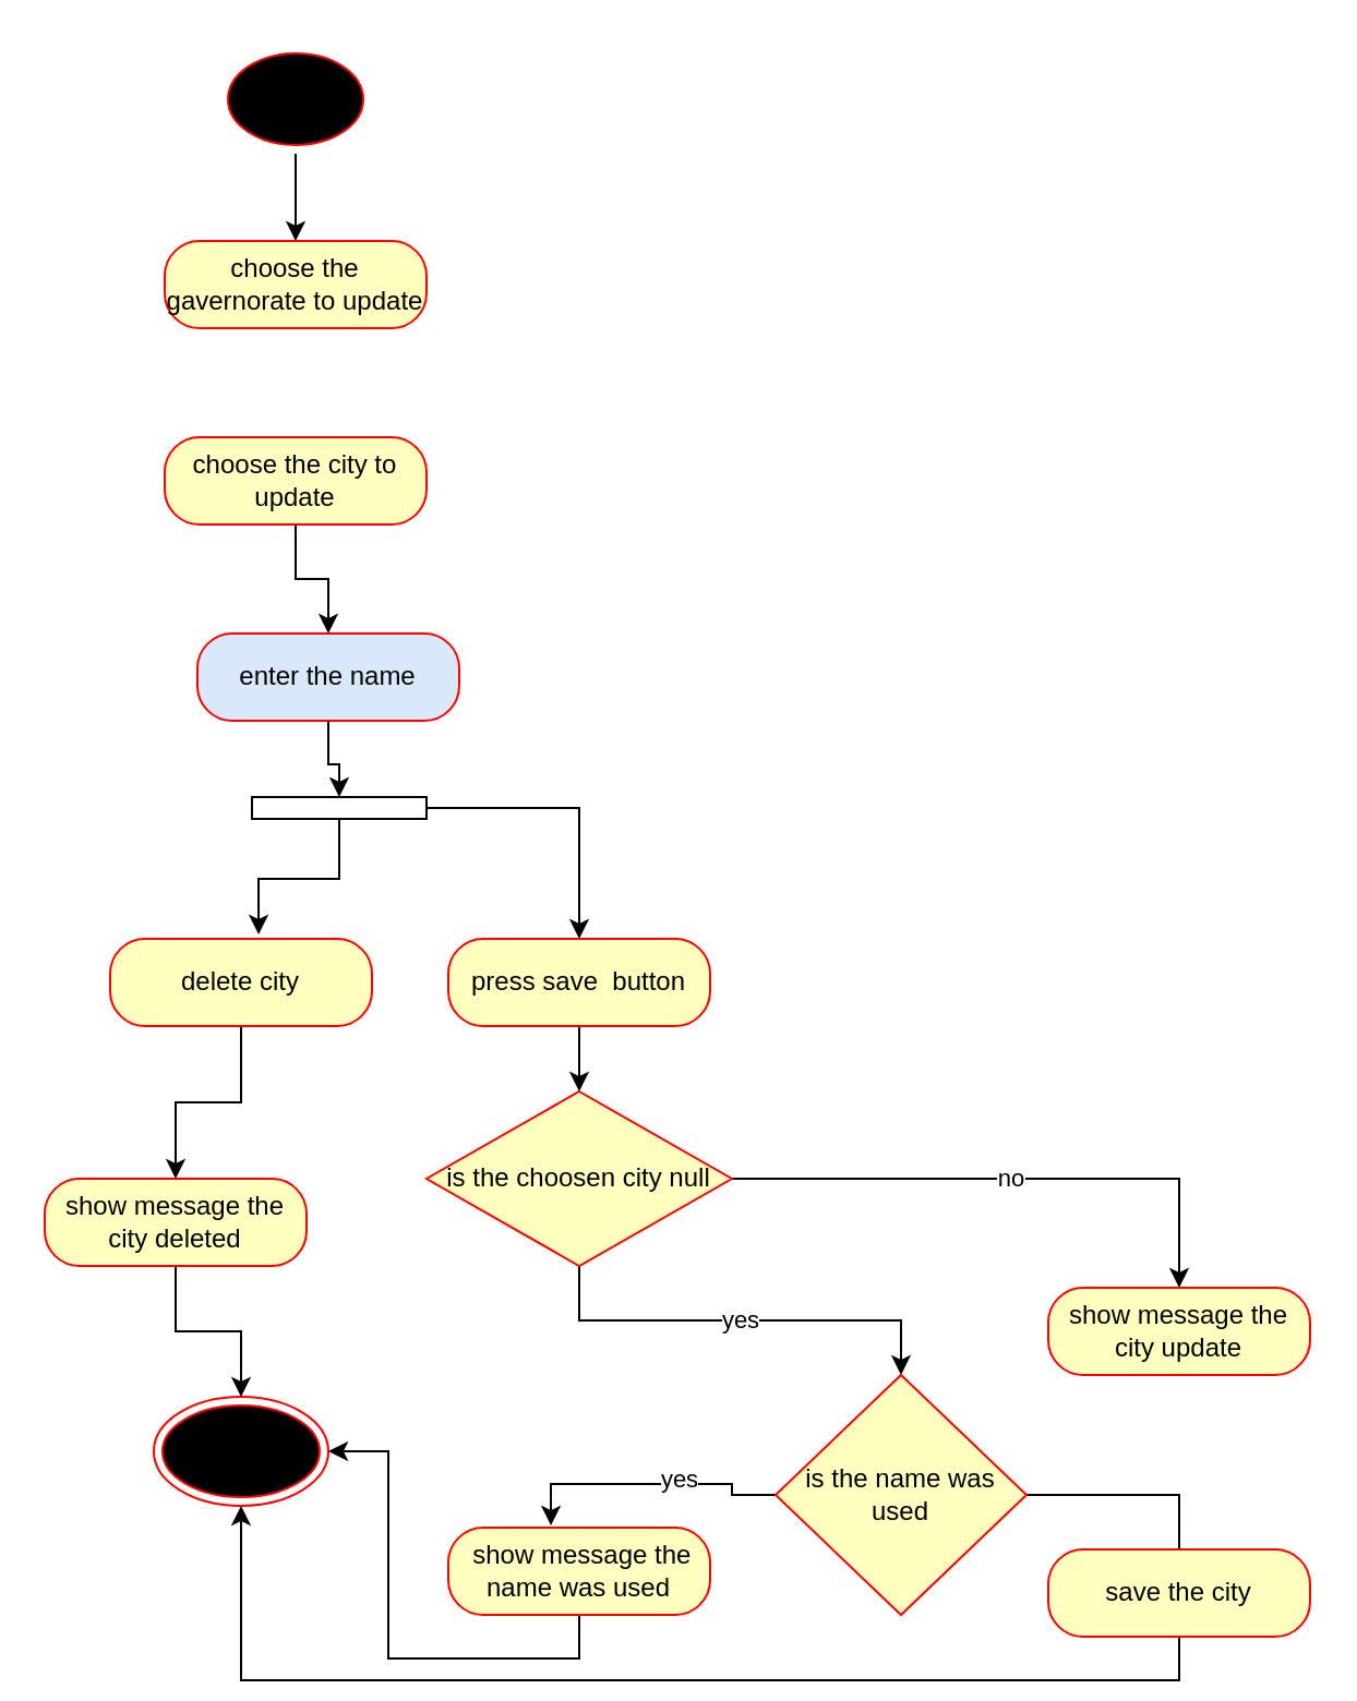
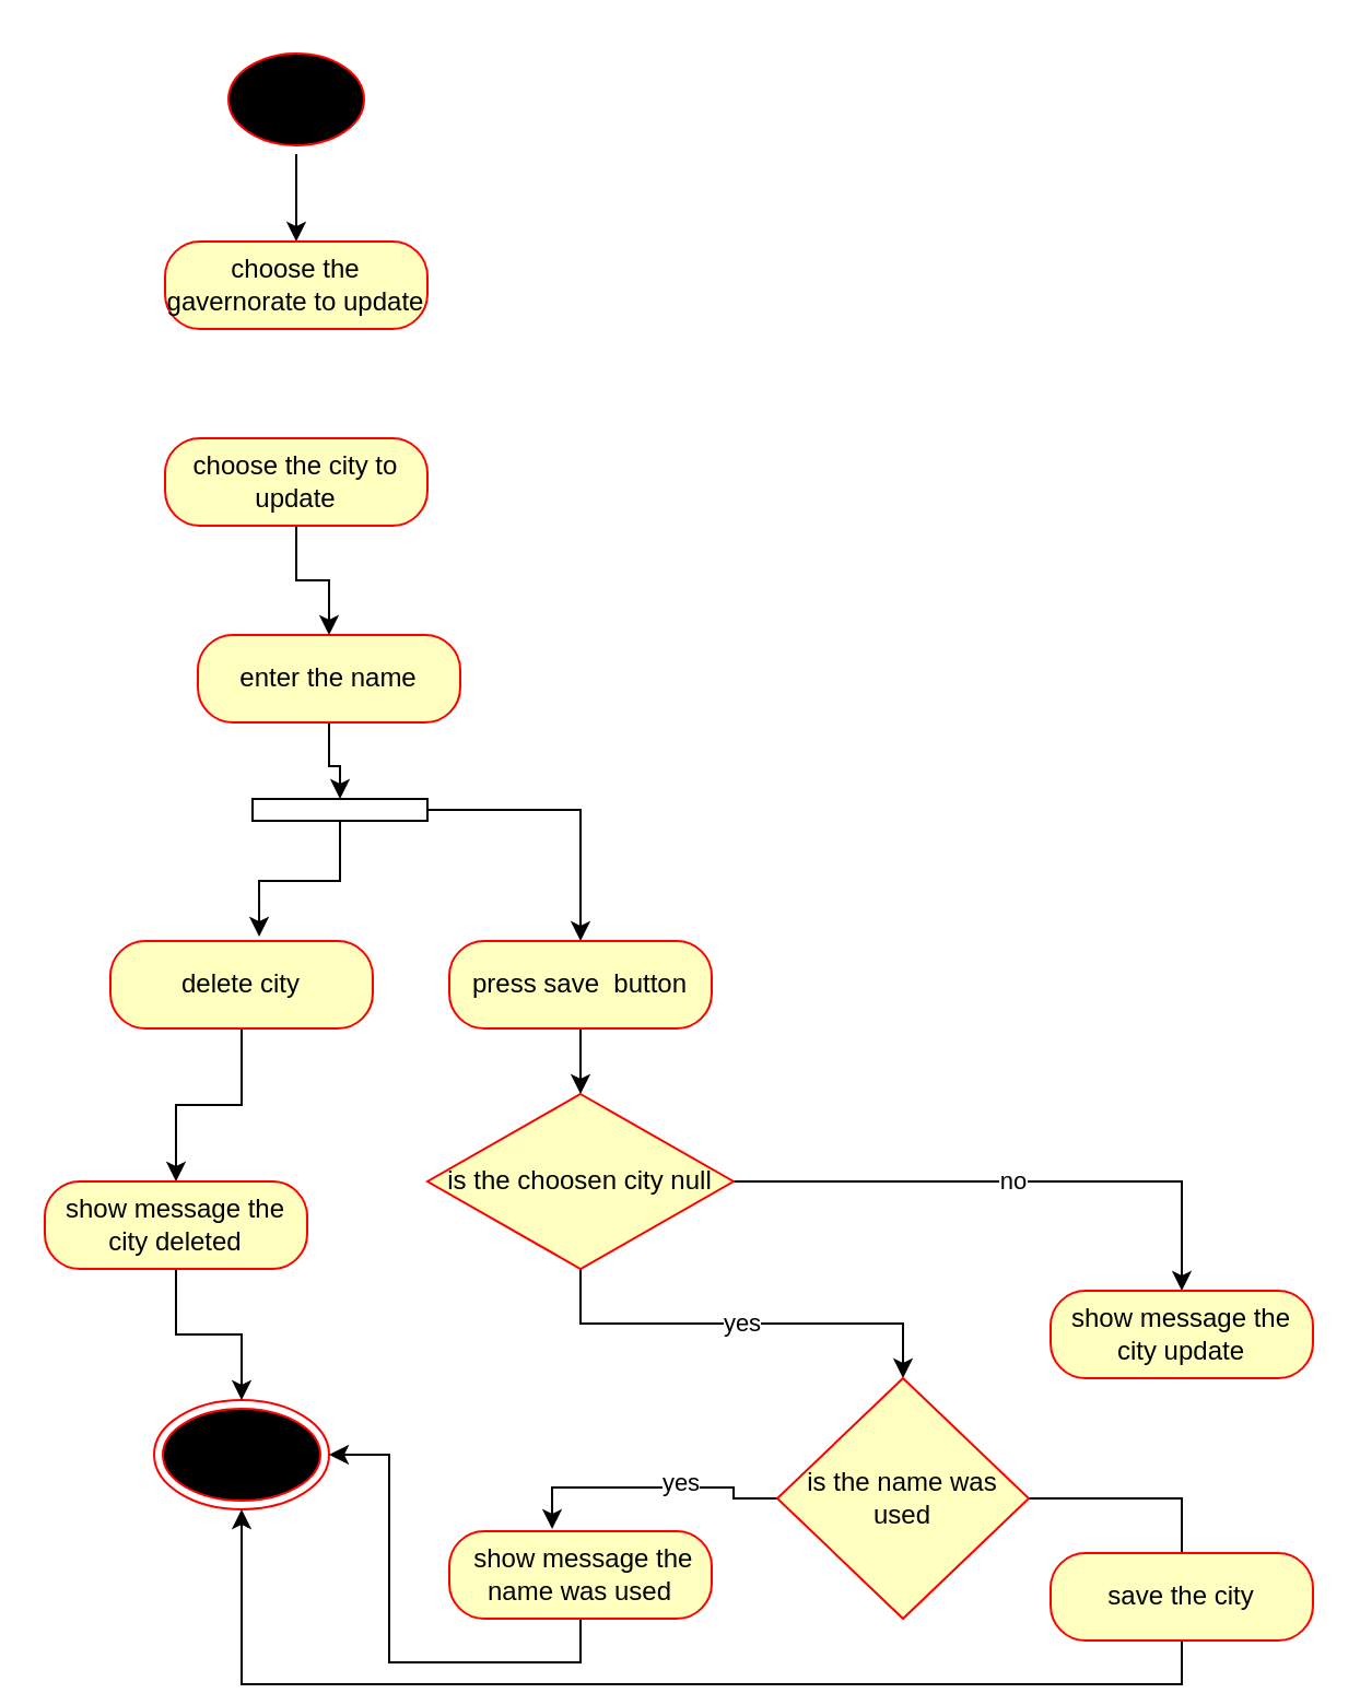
- <mxCell id="16" value="enter the name" style="rounded=1;whiteSpace=wrap;html=1;arcSize=40;fontColor=#000000;fillColor=#dae8fc;strokeColor=#ff0000;" vertex="1" parent="1"><mxGeometry x="90" y="290" width="120" height="40" as="geometry" /></mxCell>
+ <mxCell id="16" value="enter the name" style="rounded=1;whiteSpace=wrap;html=1;arcSize=40;fontColor=#000000;fillColor=#ffffc0;strokeColor=#ff0000;" vertex="1" parent="1"><mxGeometry x="90" y="290" width="120" height="40" as="geometry" /></mxCell>
